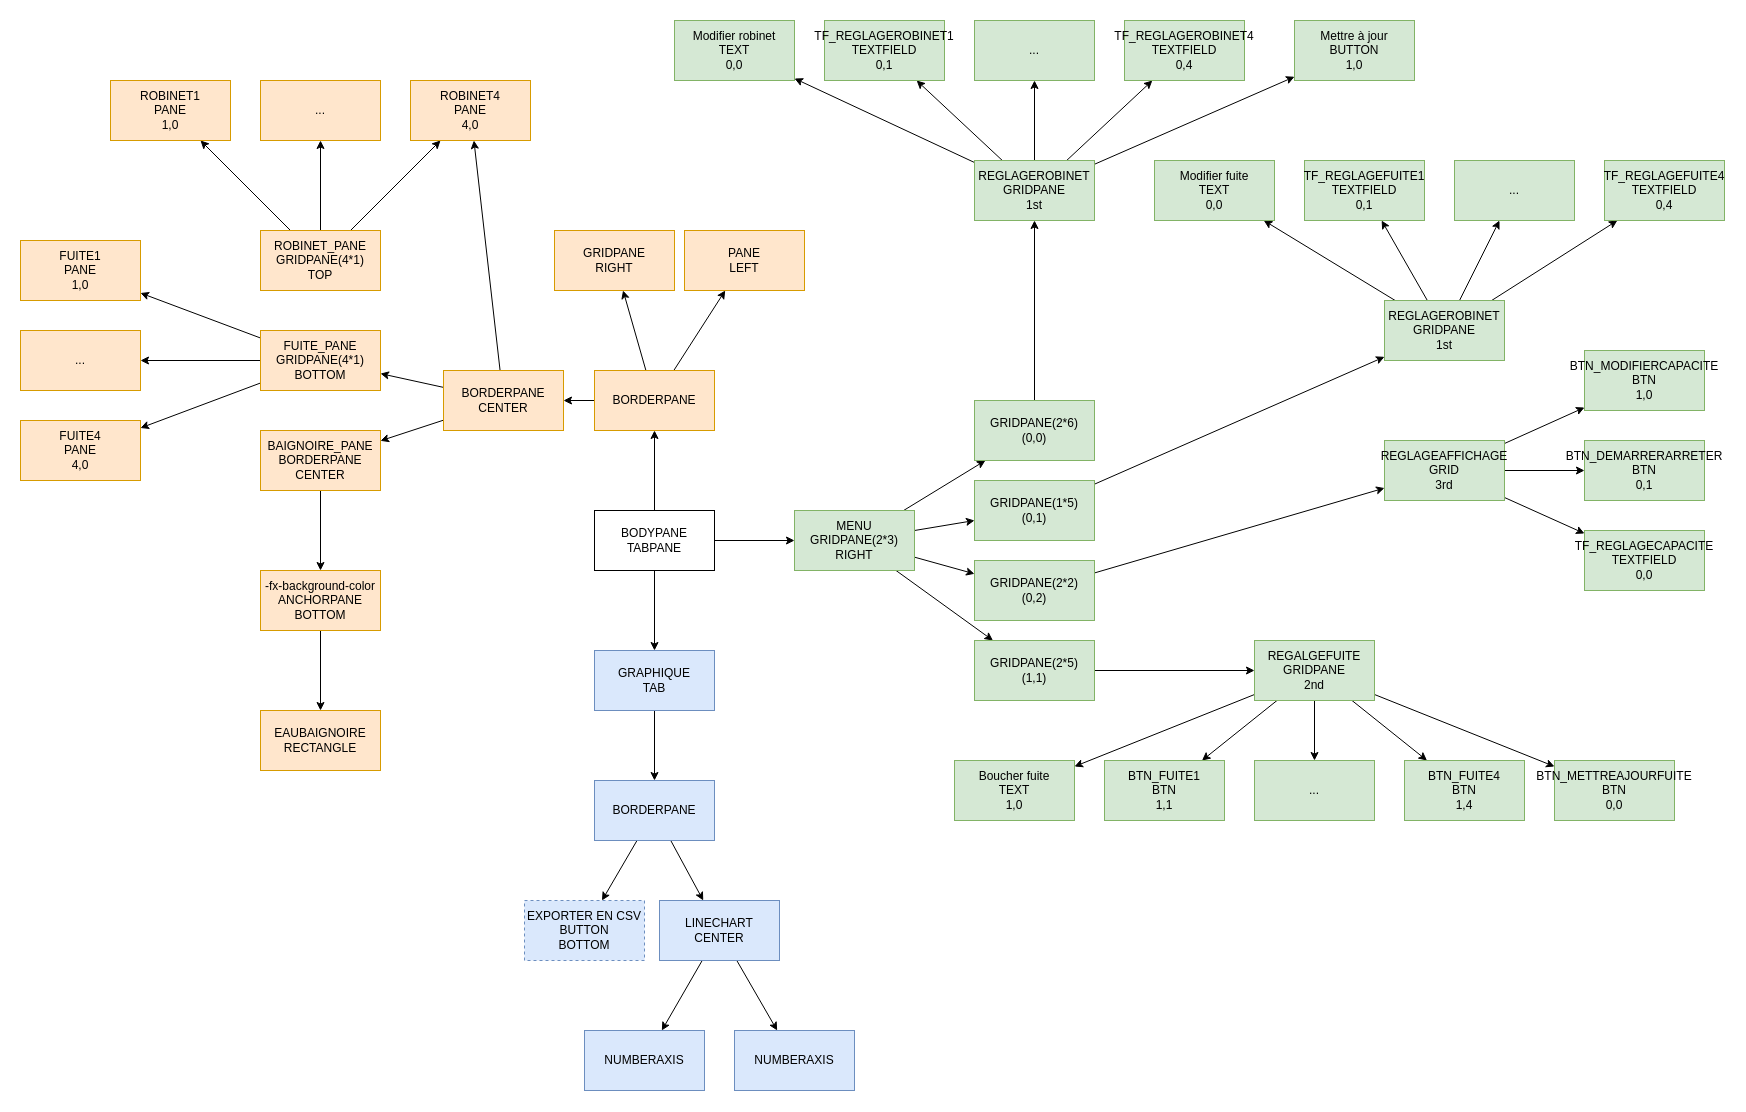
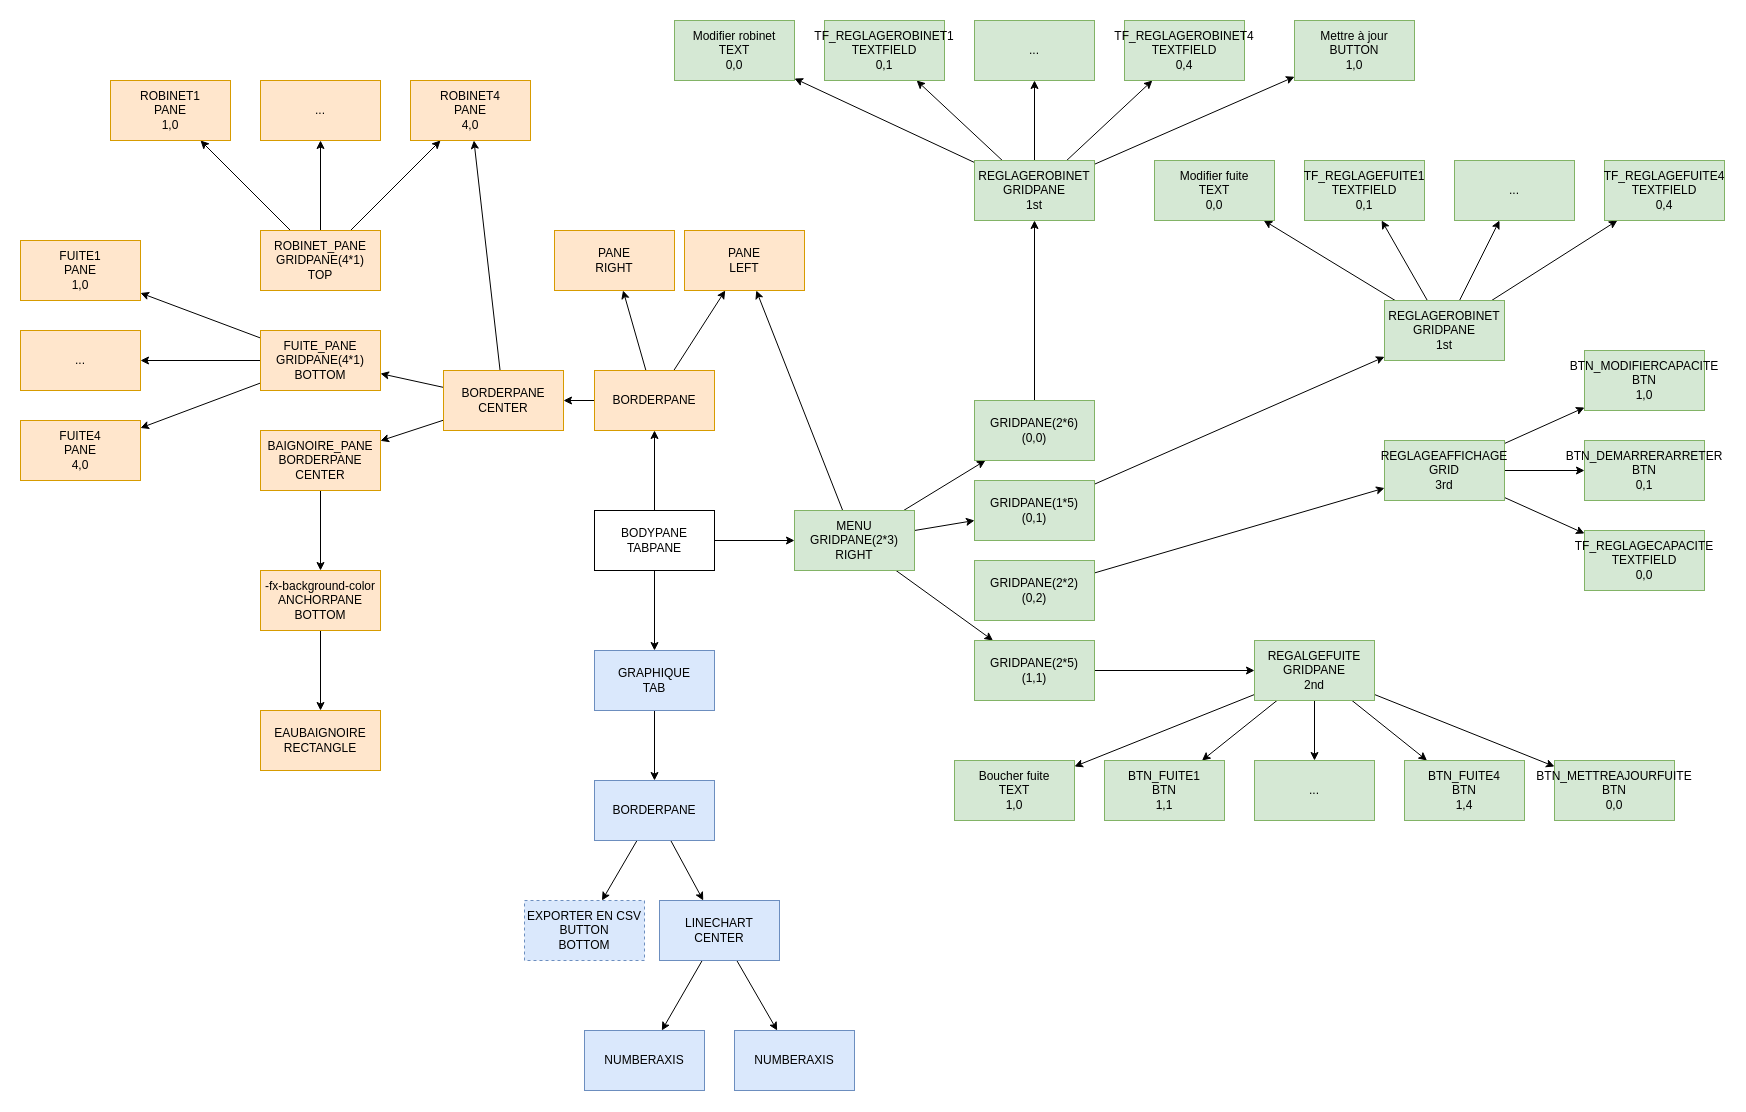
- <mxCell id="49" value="GRIDPANE&lt;br&gt;RIGHT" style="rounded=0;whiteSpace=wrap;html=1;fillColor=#ffe6cc;strokeColor=#d79b00;" parent="1" vertex="1"><mxGeometry x="554" y="230" width="120" height="60" as="geometry" /></mxCell>
+ <mxCell id="49" value="PANE&lt;br&gt;RIGHT" style="rounded=0;whiteSpace=wrap;html=1;fillColor=#ffe6cc;strokeColor=#d79b00;" parent="1" vertex="1"><mxGeometry x="554" y="230" width="120" height="60" as="geometry" /></mxCell>
- <mxCell id="16" style="edgeStyle=none;rounded=0;orthogonalLoop=1;jettySize=auto;html=1;" edge="1" parent="1" source="18" target="78"><mxGeometry relative="1" as="geometry" /></mxCell>
+ <mxCell id="16" style="edgeStyle=none;rounded=0;orthogonalLoop=1;jettySize=auto;html=1;" edge="1" parent="1" source="18" target="50"><mxGeometry relative="1" as="geometry" /></mxCell>
